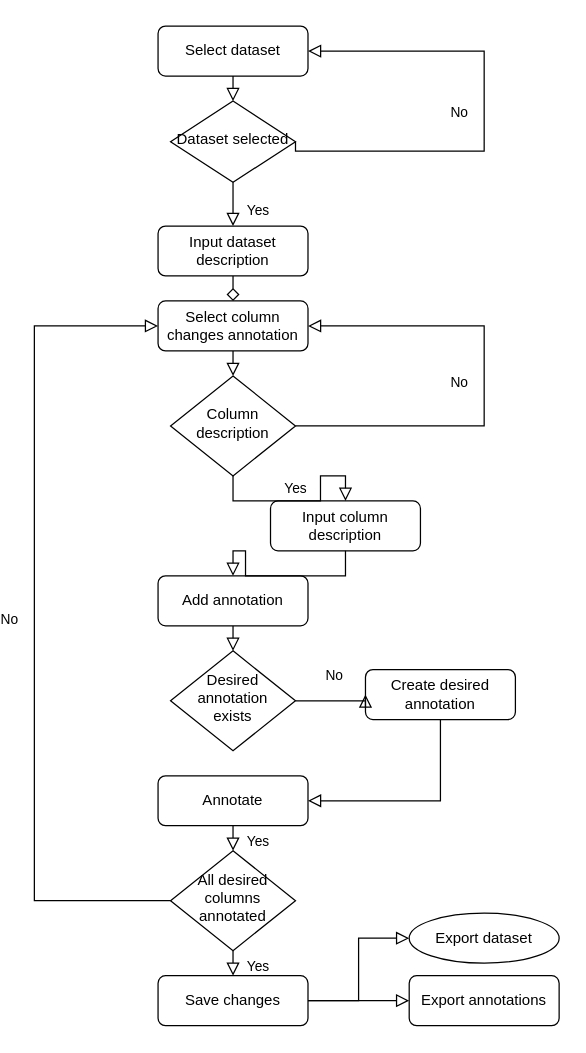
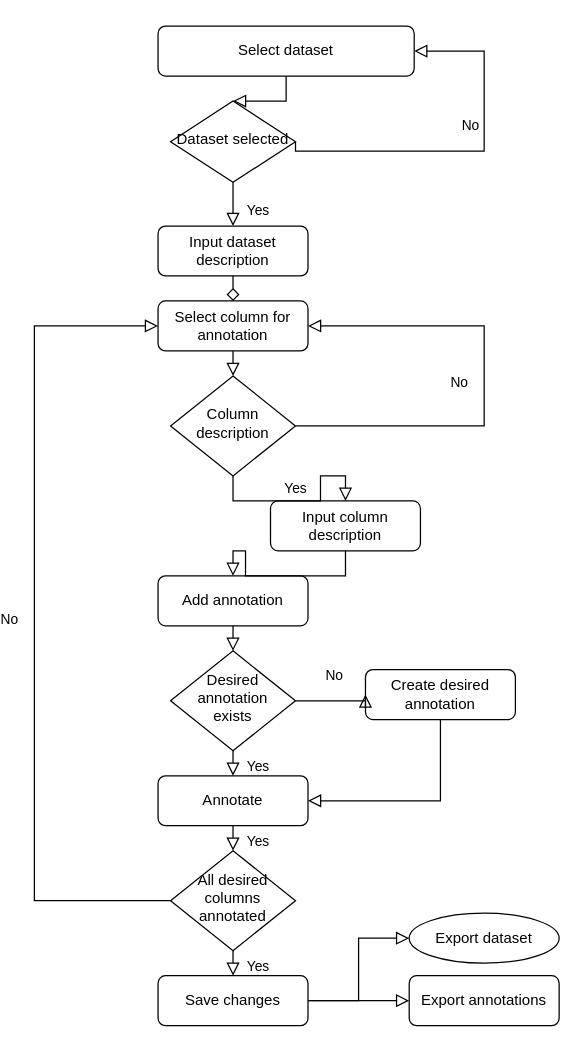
- <mxCell id="2" value="Select dataset" style="rounded=1;whiteSpace=wrap;html=1;fontSize=12;glass=0;strokeWidth=1;shadow=0;" parent="1" vertex="1"><mxGeometry x="119" width="120" height="40" as="geometry" y="20" /></mxCell>
+ <mxCell id="2" value="Select dataset" style="rounded=1;whiteSpace=wrap;html=1;fontSize=12;glass=0;strokeWidth=1;shadow=0;" parent="1" vertex="1"><mxGeometry x="119" y="20" width="205" height="40" as="geometry" /></mxCell>
- <mxCell id="6" value="Select column changes annotation" style="rounded=1;whiteSpace=wrap;html=1;fontSize=12;glass=0;strokeWidth=1;shadow=0;" parent="1" vertex="1"><mxGeometry x="119" y="240" width="120" height="40" as="geometry" /></mxCell>
+ <mxCell id="6" value="Select column for annotation" style="rounded=1;whiteSpace=wrap;html=1;fontSize=12;glass=0;strokeWidth=1;shadow=0;" parent="1" vertex="1"><mxGeometry x="119" y="240" width="120" height="40" as="geometry" /></mxCell>
+ <mxCell id="15" value="Yes" style="rounded=0;html=1;jettySize=auto;orthogonalLoop=1;fontSize=11;endArrow=block;endFill=0;endSize=8;strokeWidth=1;shadow=0;labelBackgroundColor=none;edgeStyle=orthogonalEdgeStyle;entryX=0.5;entryY=0;entryDx=0;entryDy=0;exitX=0.5;exitY=1;exitDx=0;exitDy=0;" parent="1" source="12" target="14" edge="1"><mxGeometry x="0.333" y="20" relative="1" as="geometry"><mxPoint as="offset" /><mxPoint x="189" y="640" as="sourcePoint" /><mxPoint x="189" y="680" as="targetPoint" /></mxGeometry></mxCell>
